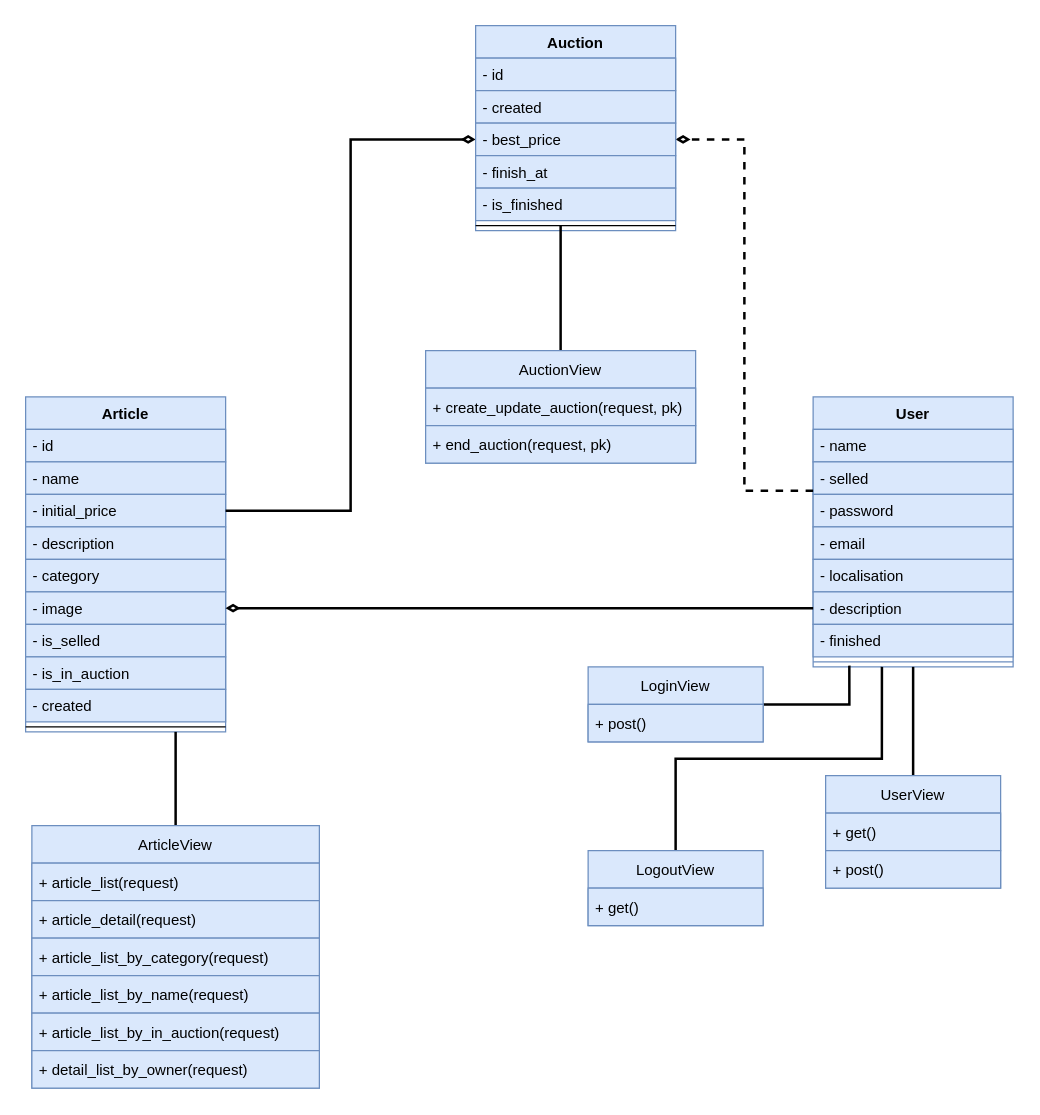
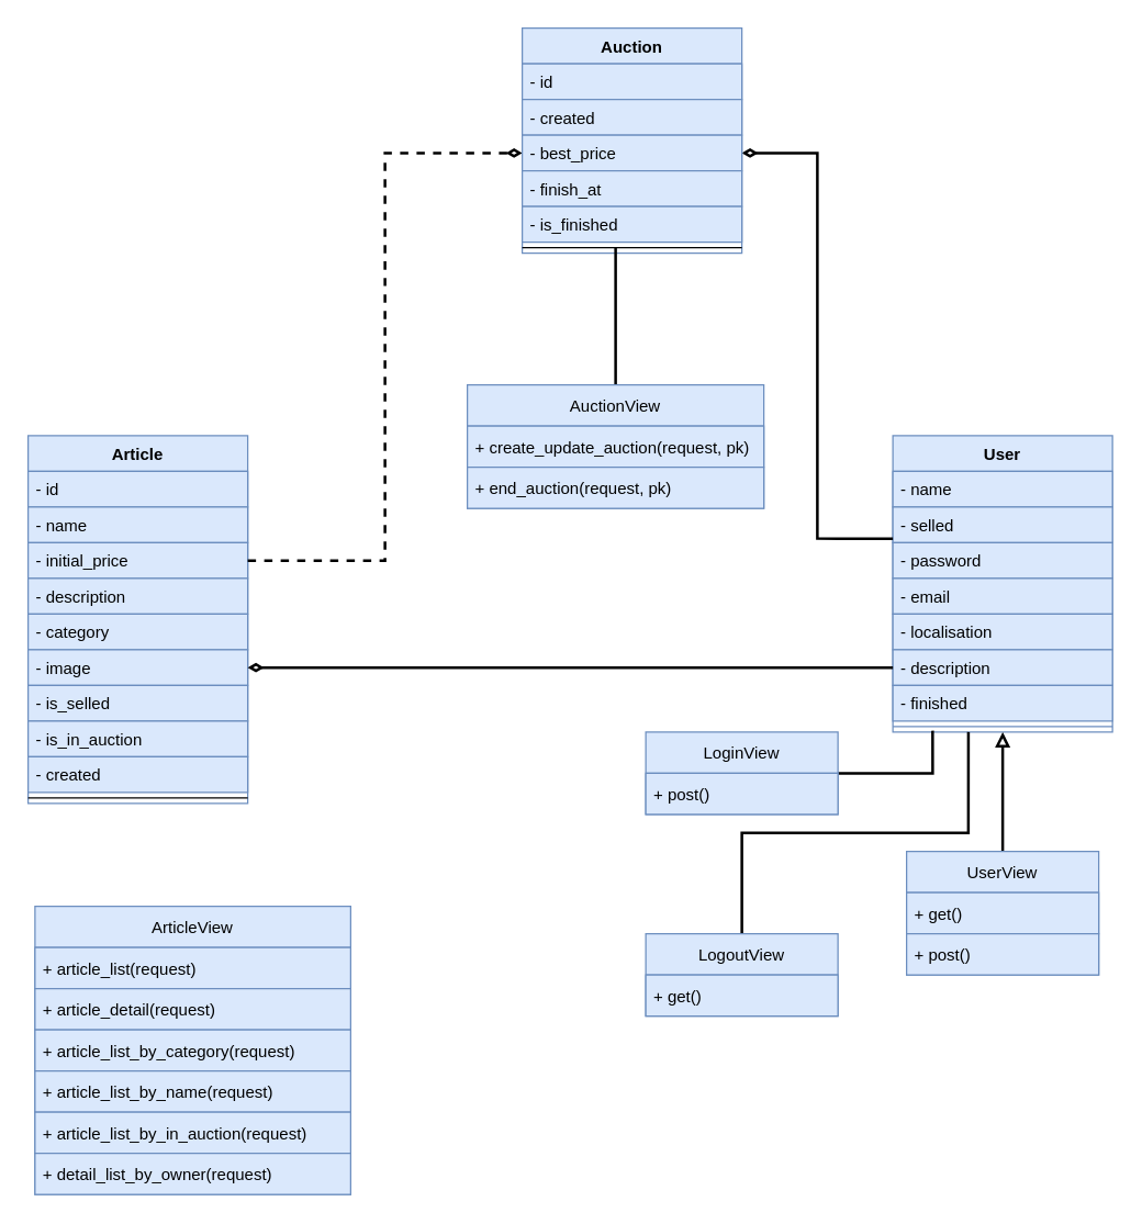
- <mxCell id="23" style="edgeStyle=orthogonalEdgeStyle;rounded=0;orthogonalLoop=1;jettySize=auto;html=1;entryX=1;entryY=0.5;entryDx=0;entryDy=0;endArrow=diamondThin;endFill=0;exitX=0;exitY=-0.115;exitDx=0;exitDy=0;exitPerimeter=0;strokeWidth=2;dashed=1;" parent="1" target="27" edge="1" source="5"><mxGeometry relative="1" as="geometry"><mxPoint x="620" y="237" as="sourcePoint" /><mxPoint x="470" y="224" as="targetPoint" /></mxGeometry></mxCell>
+ <mxCell id="23" style="edgeStyle=orthogonalEdgeStyle;rounded=0;orthogonalLoop=1;jettySize=auto;html=1;entryX=1;entryY=0.5;entryDx=0;entryDy=0;endArrow=diamondThin;endFill=0;exitX=0;exitY=-0.115;exitDx=0;exitDy=0;exitPerimeter=0;strokeWidth=2;" parent="1" target="27" edge="1" source="5"><mxGeometry relative="1" as="geometry"><mxPoint x="620" y="237" as="sourcePoint" /><mxPoint x="470" y="224" as="targetPoint" /></mxGeometry></mxCell>
- <mxCell id="22" style="edgeStyle=orthogonalEdgeStyle;rounded=0;orthogonalLoop=1;jettySize=auto;html=1;entryX=0;entryY=0.5;entryDx=0;entryDy=0;endArrow=diamondThin;endFill=0;exitX=1;exitY=0.5;exitDx=0;exitDy=0;strokeWidth=2;" parent="1" source="14" target="27" edge="1"><mxGeometry relative="1" as="geometry"><mxPoint x="330" y="224" as="targetPoint" /></mxGeometry></mxCell>
+ <mxCell id="22" style="edgeStyle=orthogonalEdgeStyle;rounded=0;orthogonalLoop=1;jettySize=auto;html=1;entryX=0;entryY=0.5;entryDx=0;entryDy=0;endArrow=diamondThin;endFill=0;exitX=1;exitY=0.5;exitDx=0;exitDy=0;strokeWidth=2;dashed=1;" parent="1" source="14" target="27" edge="1"><mxGeometry relative="1" as="geometry"><mxPoint x="330" y="224" as="targetPoint" /></mxGeometry></mxCell>
- <mxCell id="32" style="edgeStyle=orthogonalEdgeStyle;rounded=0;orthogonalLoop=1;jettySize=auto;html=1;entryX=0.5;entryY=1;entryDx=0;entryDy=0;endArrow=none;endFill=0;strokeWidth=2;startArrow=none;startFill=0;" edge="1" parent="1" source="33" target="2"><mxGeometry relative="1" as="geometry" /></mxCell>
+ <mxCell id="32" style="edgeStyle=orthogonalEdgeStyle;rounded=0;orthogonalLoop=1;jettySize=auto;html=1;entryX=0.5;entryY=1;entryDx=0;entryDy=0;endArrow=block;endFill=0;strokeWidth=2;startArrow=none;startFill=0;" edge="1" parent="1" source="33" target="2"><mxGeometry relative="1" as="geometry" /></mxCell>
- <mxCell id="42" style="edgeStyle=orthogonalEdgeStyle;rounded=0;orthogonalLoop=1;jettySize=auto;html=1;entryX=0.75;entryY=1;entryDx=0;entryDy=0;endArrow=none;endFill=0;strokeWidth=2;" edge="1" parent="1" source="43" target="11"><mxGeometry relative="1" as="geometry" /></mxCell>
